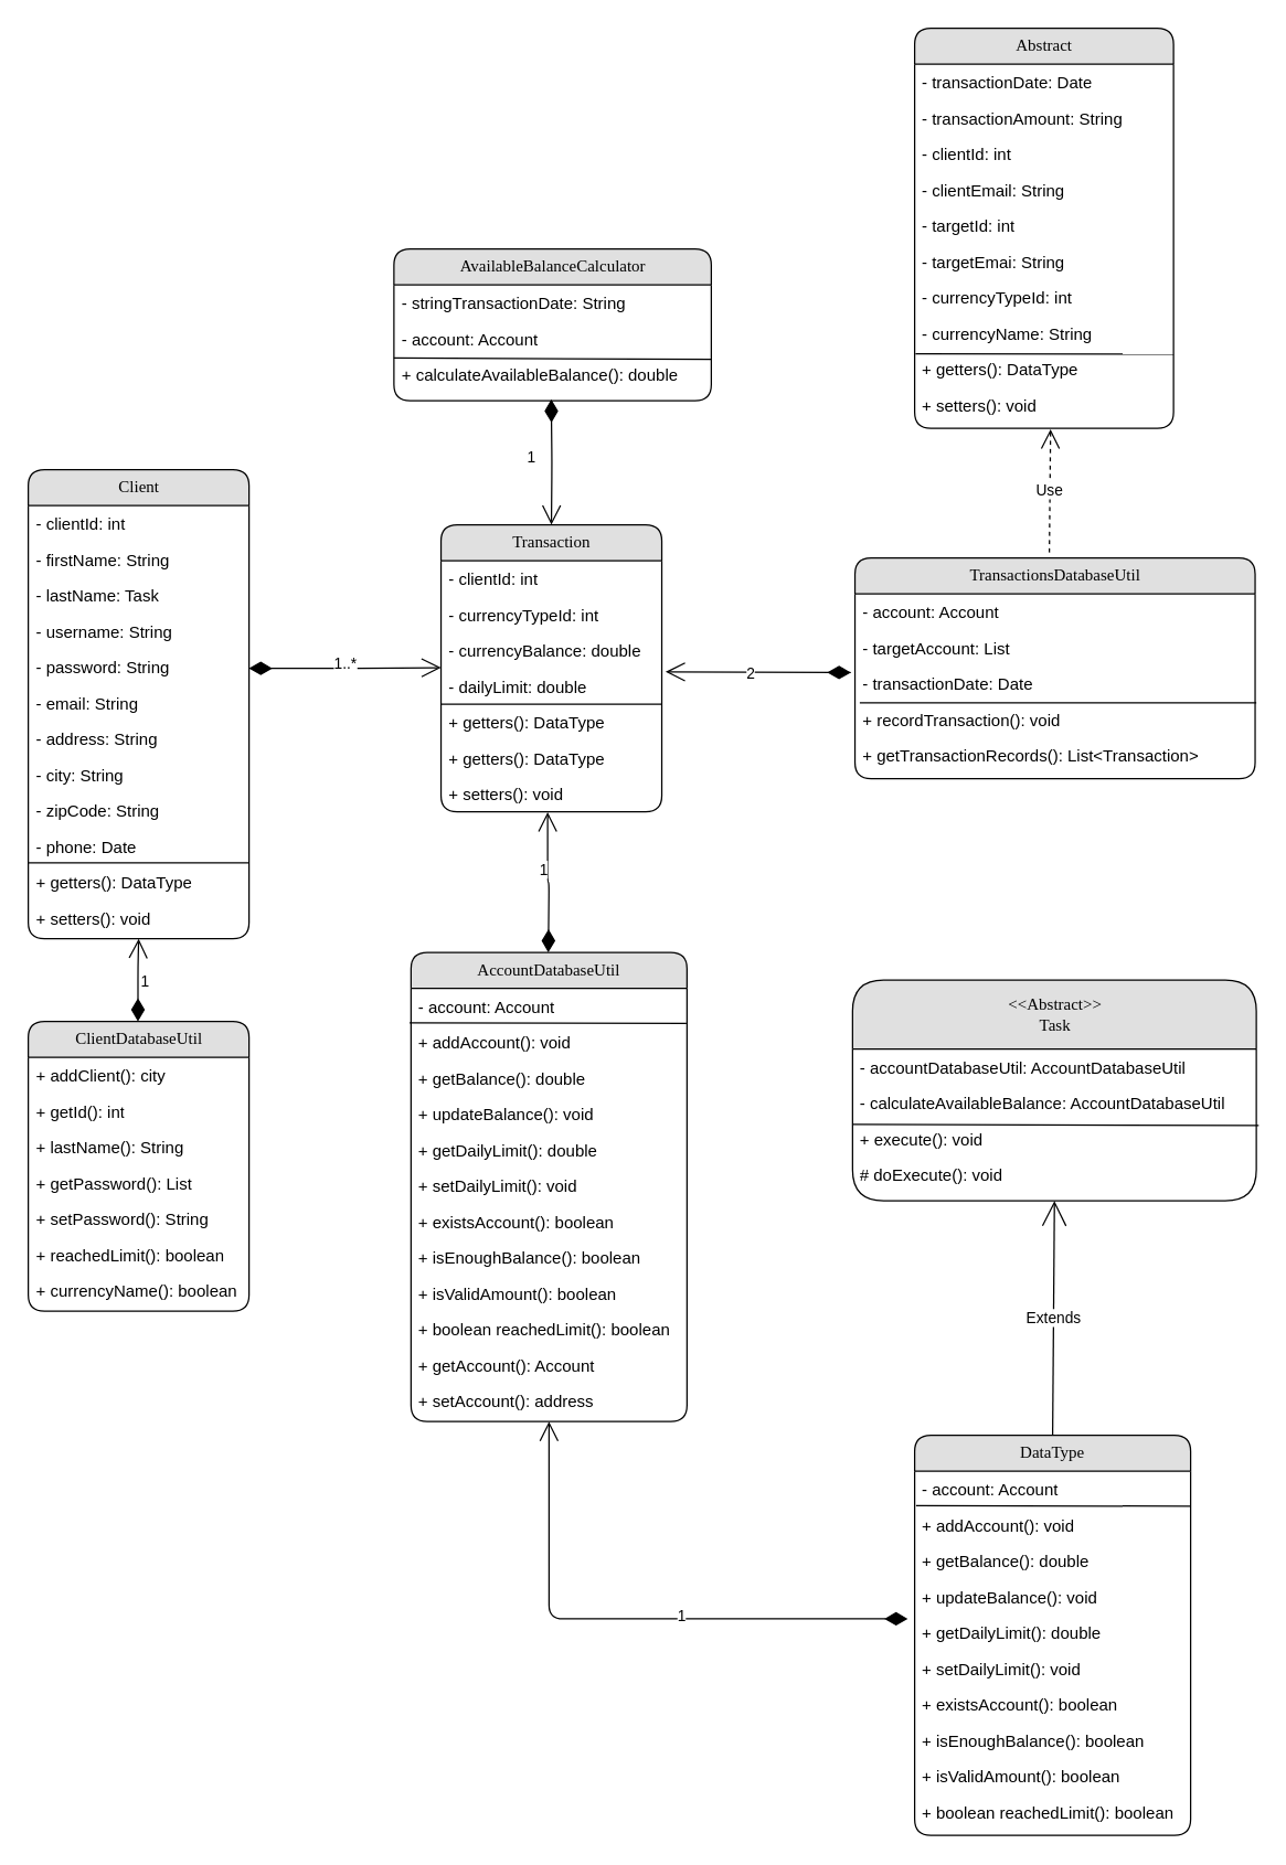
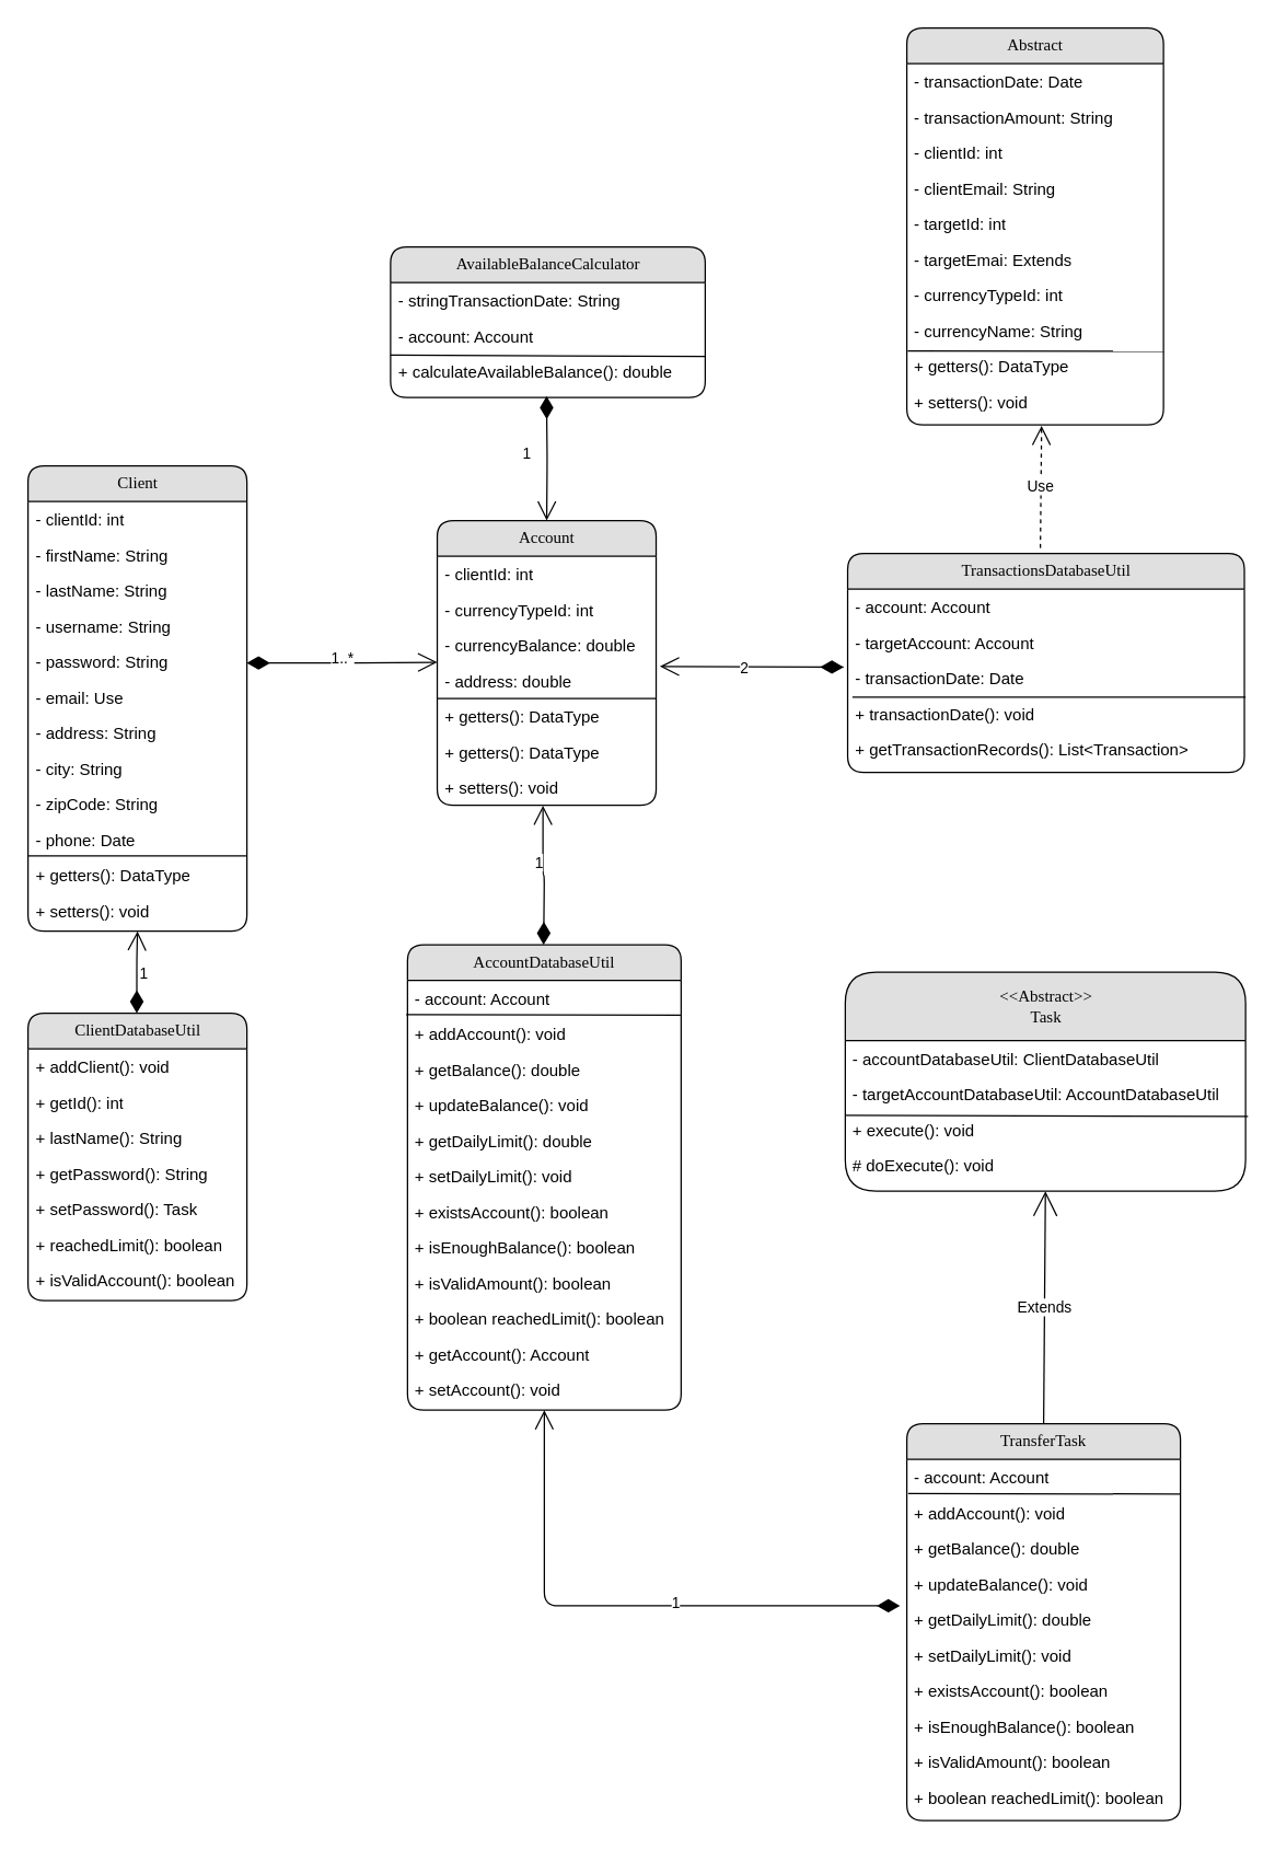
- <mxCell id="90" value="- targetEmai: String" style="text;html=1;strokeColor=none;fillColor=none;spacingLeft=4;spacingRight=4;whiteSpace=wrap;overflow=hidden;rotatable=0;points=[[0,0.5],[1,0.5]];portConstraint=eastwest;" parent="84" vertex="1"><mxGeometry y="156" width="187.61" height="26" as="geometry" /></mxCell>
+ <mxCell id="90" value="- targetEmai: Extends" style="text;html=1;strokeColor=none;fillColor=none;spacingLeft=4;spacingRight=4;whiteSpace=wrap;overflow=hidden;rotatable=0;points=[[0,0.5],[1,0.5]];portConstraint=eastwest;" parent="84" vertex="1"><mxGeometry y="156" width="187.61" height="26" as="geometry" /></mxCell>
- <mxCell id="29" value="Transaction" style="swimlane;html=1;fontStyle=0;childLayout=stackLayout;horizontal=1;startSize=26;fillColor=#e0e0e0;horizontalStack=0;resizeParent=1;resizeLast=0;collapsible=1;marginBottom=0;swimlaneFillColor=#ffffff;align=center;rounded=1;shadow=0;comic=0;labelBackgroundColor=none;strokeWidth=1;fontFamily=Verdana;fontSize=12" parent="1" vertex="1"><mxGeometry x="319.13" y="380" width="160" height="208" as="geometry" /></mxCell>
+ <mxCell id="29" value="Account" style="swimlane;html=1;fontStyle=0;childLayout=stackLayout;horizontal=1;startSize=26;fillColor=#e0e0e0;horizontalStack=0;resizeParent=1;resizeLast=0;collapsible=1;marginBottom=0;swimlaneFillColor=#ffffff;align=center;rounded=1;shadow=0;comic=0;labelBackgroundColor=none;strokeWidth=1;fontFamily=Verdana;fontSize=12" parent="1" vertex="1"><mxGeometry x="319.13" y="380" width="160" height="208" as="geometry" /></mxCell>
- <mxCell id="10" value="- lastName: Task" style="text;html=1;strokeColor=none;fillColor=none;spacingLeft=4;spacingRight=4;whiteSpace=wrap;overflow=hidden;rotatable=0;points=[[0,0.5],[1,0.5]];portConstraint=eastwest;" parent="7" vertex="1"><mxGeometry y="78" width="160" height="26" as="geometry" /></mxCell>
+ <mxCell id="10" value="- lastName: String" style="text;html=1;strokeColor=none;fillColor=none;spacingLeft=4;spacingRight=4;whiteSpace=wrap;overflow=hidden;rotatable=0;points=[[0,0.5],[1,0.5]];portConstraint=eastwest;" parent="7" vertex="1"><mxGeometry y="78" width="160" height="26" as="geometry" /></mxCell>
- <mxCell id="72" value="- targetAccount: List" style="text;html=1;strokeColor=none;fillColor=none;spacingLeft=4;spacingRight=4;whiteSpace=wrap;overflow=hidden;rotatable=0;points=[[0,0.5],[1,0.5]];portConstraint=eastwest;" parent="70" vertex="1"><mxGeometry y="52" width="290" height="26" as="geometry" /></mxCell>
+ <mxCell id="72" value="- targetAccount: Account" style="text;html=1;strokeColor=none;fillColor=none;spacingLeft=4;spacingRight=4;whiteSpace=wrap;overflow=hidden;rotatable=0;points=[[0,0.5],[1,0.5]];portConstraint=eastwest;" parent="70" vertex="1"><mxGeometry y="52" width="290" height="26" as="geometry" /></mxCell>
- <mxCell id="33" value="- dailyLimit: double" style="text;html=1;strokeColor=none;fillColor=none;spacingLeft=4;spacingRight=4;whiteSpace=wrap;overflow=hidden;rotatable=0;points=[[0,0.5],[1,0.5]];portConstraint=eastwest;" parent="29" vertex="1"><mxGeometry y="104" width="160" height="26" as="geometry" /></mxCell>
+ <mxCell id="33" value="- address: double" style="text;html=1;strokeColor=none;fillColor=none;spacingLeft=4;spacingRight=4;whiteSpace=wrap;overflow=hidden;rotatable=0;points=[[0,0.5],[1,0.5]];portConstraint=eastwest;" parent="29" vertex="1"><mxGeometry y="104" width="160" height="26" as="geometry" /></mxCell>
- <mxCell id="13" value="- email: String" style="text;html=1;strokeColor=none;fillColor=none;spacingLeft=4;spacingRight=4;whiteSpace=wrap;overflow=hidden;rotatable=0;points=[[0,0.5],[1,0.5]];portConstraint=eastwest;" parent="7" vertex="1"><mxGeometry y="156" width="160" height="26" as="geometry" /></mxCell>
+ <mxCell id="13" value="- email: Use" style="text;html=1;strokeColor=none;fillColor=none;spacingLeft=4;spacingRight=4;whiteSpace=wrap;overflow=hidden;rotatable=0;points=[[0,0.5],[1,0.5]];portConstraint=eastwest;" parent="7" vertex="1"><mxGeometry y="156" width="160" height="26" as="geometry" /></mxCell>
- <mxCell id="75" value="+ recordTransaction(): void" style="text;html=1;strokeColor=none;fillColor=none;spacingLeft=4;spacingRight=4;whiteSpace=wrap;overflow=hidden;rotatable=0;points=[[0,0.5],[1,0.5]];portConstraint=eastwest;" parent="70" vertex="1"><mxGeometry y="104" width="290" height="26" as="geometry" /></mxCell>
+ <mxCell id="75" value="+ transactionDate(): void" style="text;html=1;strokeColor=none;fillColor=none;spacingLeft=4;spacingRight=4;whiteSpace=wrap;overflow=hidden;rotatable=0;points=[[0,0.5],[1,0.5]];portConstraint=eastwest;" parent="70" vertex="1"><mxGeometry y="104" width="290" height="26" as="geometry" /></mxCell>
- <mxCell id="65" value="- accountDatabaseUtil: AccountDatabaseUtil" style="text;html=1;strokeColor=none;fillColor=none;spacingLeft=4;spacingRight=4;whiteSpace=wrap;overflow=hidden;rotatable=0;points=[[0,0.5],[1,0.5]];portConstraint=eastwest;" parent="64" vertex="1"><mxGeometry y="50" width="292.61" height="26" as="geometry" /></mxCell>
+ <mxCell id="65" value="- accountDatabaseUtil: ClientDatabaseUtil" style="text;html=1;strokeColor=none;fillColor=none;spacingLeft=4;spacingRight=4;whiteSpace=wrap;overflow=hidden;rotatable=0;points=[[0,0.5],[1,0.5]];portConstraint=eastwest;" parent="64" vertex="1"><mxGeometry y="50" width="292.61" height="26" as="geometry" /></mxCell>
- <mxCell id="22" value="+ addClient(): city" style="text;html=1;strokeColor=none;fillColor=none;spacingLeft=4;spacingRight=4;whiteSpace=wrap;overflow=hidden;rotatable=0;points=[[0,0.5],[1,0.5]];portConstraint=eastwest;" parent="21" vertex="1"><mxGeometry y="26" width="160" height="26" as="geometry" /></mxCell>
+ <mxCell id="22" value="+ addClient(): void" style="text;html=1;strokeColor=none;fillColor=none;spacingLeft=4;spacingRight=4;whiteSpace=wrap;overflow=hidden;rotatable=0;points=[[0,0.5],[1,0.5]];portConstraint=eastwest;" parent="21" vertex="1"><mxGeometry y="26" width="160" height="26" as="geometry" /></mxCell>
- <mxCell id="66" value="- calculateAvailableBalance: AccountDatabaseUtil" style="text;html=1;strokeColor=none;fillColor=none;spacingLeft=4;spacingRight=4;whiteSpace=wrap;overflow=hidden;rotatable=0;points=[[0,0.5],[1,0.5]];portConstraint=eastwest;" parent="64" vertex="1"><mxGeometry y="76" width="292.61" height="26" as="geometry" /></mxCell>
+ <mxCell id="66" value="- targetAccountDatabaseUtil: AccountDatabaseUtil" style="text;html=1;strokeColor=none;fillColor=none;spacingLeft=4;spacingRight=4;whiteSpace=wrap;overflow=hidden;rotatable=0;points=[[0,0.5],[1,0.5]];portConstraint=eastwest;" parent="64" vertex="1"><mxGeometry y="76" width="292.61" height="26" as="geometry" /></mxCell>
- <mxCell id="25" value="+ getPassword(): List" style="text;html=1;strokeColor=none;fillColor=none;spacingLeft=4;spacingRight=4;whiteSpace=wrap;overflow=hidden;rotatable=0;points=[[0,0.5],[1,0.5]];portConstraint=eastwest;" parent="21" vertex="1"><mxGeometry y="104" width="160" height="26" as="geometry" /></mxCell>
+ <mxCell id="25" value="+ getPassword(): String" style="text;html=1;strokeColor=none;fillColor=none;spacingLeft=4;spacingRight=4;whiteSpace=wrap;overflow=hidden;rotatable=0;points=[[0,0.5],[1,0.5]];portConstraint=eastwest;" parent="21" vertex="1"><mxGeometry y="104" width="160" height="26" as="geometry" /></mxCell>
- <mxCell id="26" value="+ setPassword(): String" style="text;html=1;strokeColor=none;fillColor=none;spacingLeft=4;spacingRight=4;whiteSpace=wrap;overflow=hidden;rotatable=0;points=[[0,0.5],[1,0.5]];portConstraint=eastwest;" parent="21" vertex="1"><mxGeometry y="130" width="160" height="26" as="geometry" /></mxCell>
+ <mxCell id="26" value="+ setPassword(): Task" style="text;html=1;strokeColor=none;fillColor=none;spacingLeft=4;spacingRight=4;whiteSpace=wrap;overflow=hidden;rotatable=0;points=[[0,0.5],[1,0.5]];portConstraint=eastwest;" parent="21" vertex="1"><mxGeometry y="130" width="160" height="26" as="geometry" /></mxCell>
- <mxCell id="28" value="+ currencyName(): boolean" style="text;html=1;strokeColor=none;fillColor=none;spacingLeft=4;spacingRight=4;whiteSpace=wrap;overflow=hidden;rotatable=0;points=[[0,0.5],[1,0.5]];portConstraint=eastwest;" parent="21" vertex="1"><mxGeometry y="182" width="160" height="26" as="geometry" /></mxCell>
+ <mxCell id="28" value="+ isValidAccount(): boolean" style="text;html=1;strokeColor=none;fillColor=none;spacingLeft=4;spacingRight=4;whiteSpace=wrap;overflow=hidden;rotatable=0;points=[[0,0.5],[1,0.5]];portConstraint=eastwest;" parent="21" vertex="1"><mxGeometry y="182" width="160" height="26" as="geometry" /></mxCell>
- <mxCell id="50" value="+ setAccount(): address" style="text;html=1;strokeColor=none;fillColor=none;spacingLeft=4;spacingRight=4;whiteSpace=wrap;overflow=hidden;rotatable=0;points=[[0,0.5],[1,0.5]];portConstraint=eastwest;" parent="38" vertex="1"><mxGeometry y="312" width="200" height="28" as="geometry" /></mxCell>
+ <mxCell id="50" value="+ setAccount(): void" style="text;html=1;strokeColor=none;fillColor=none;spacingLeft=4;spacingRight=4;whiteSpace=wrap;overflow=hidden;rotatable=0;points=[[0,0.5],[1,0.5]];portConstraint=eastwest;" parent="38" vertex="1"><mxGeometry y="312" width="200" height="28" as="geometry" /></mxCell>
- <mxCell id="52" value="DataType" style="swimlane;html=1;fontStyle=0;childLayout=stackLayout;horizontal=1;startSize=26;fillColor=#e0e0e0;horizontalStack=0;resizeParent=1;resizeLast=0;collapsible=1;marginBottom=0;swimlaneFillColor=#ffffff;align=center;rounded=1;shadow=0;comic=0;labelBackgroundColor=none;strokeWidth=1;fontFamily=Verdana;fontSize=12" parent="1" vertex="1"><mxGeometry x="662.39" y="1040" width="200" height="290" as="geometry" /></mxCell>
+ <mxCell id="52" value="TransferTask" style="swimlane;html=1;fontStyle=0;childLayout=stackLayout;horizontal=1;startSize=26;fillColor=#e0e0e0;horizontalStack=0;resizeParent=1;resizeLast=0;collapsible=1;marginBottom=0;swimlaneFillColor=#ffffff;align=center;rounded=1;shadow=0;comic=0;labelBackgroundColor=none;strokeWidth=1;fontFamily=Verdana;fontSize=12" parent="1" vertex="1"><mxGeometry x="662.39" y="1040" width="200" height="290" as="geometry" /></mxCell>
